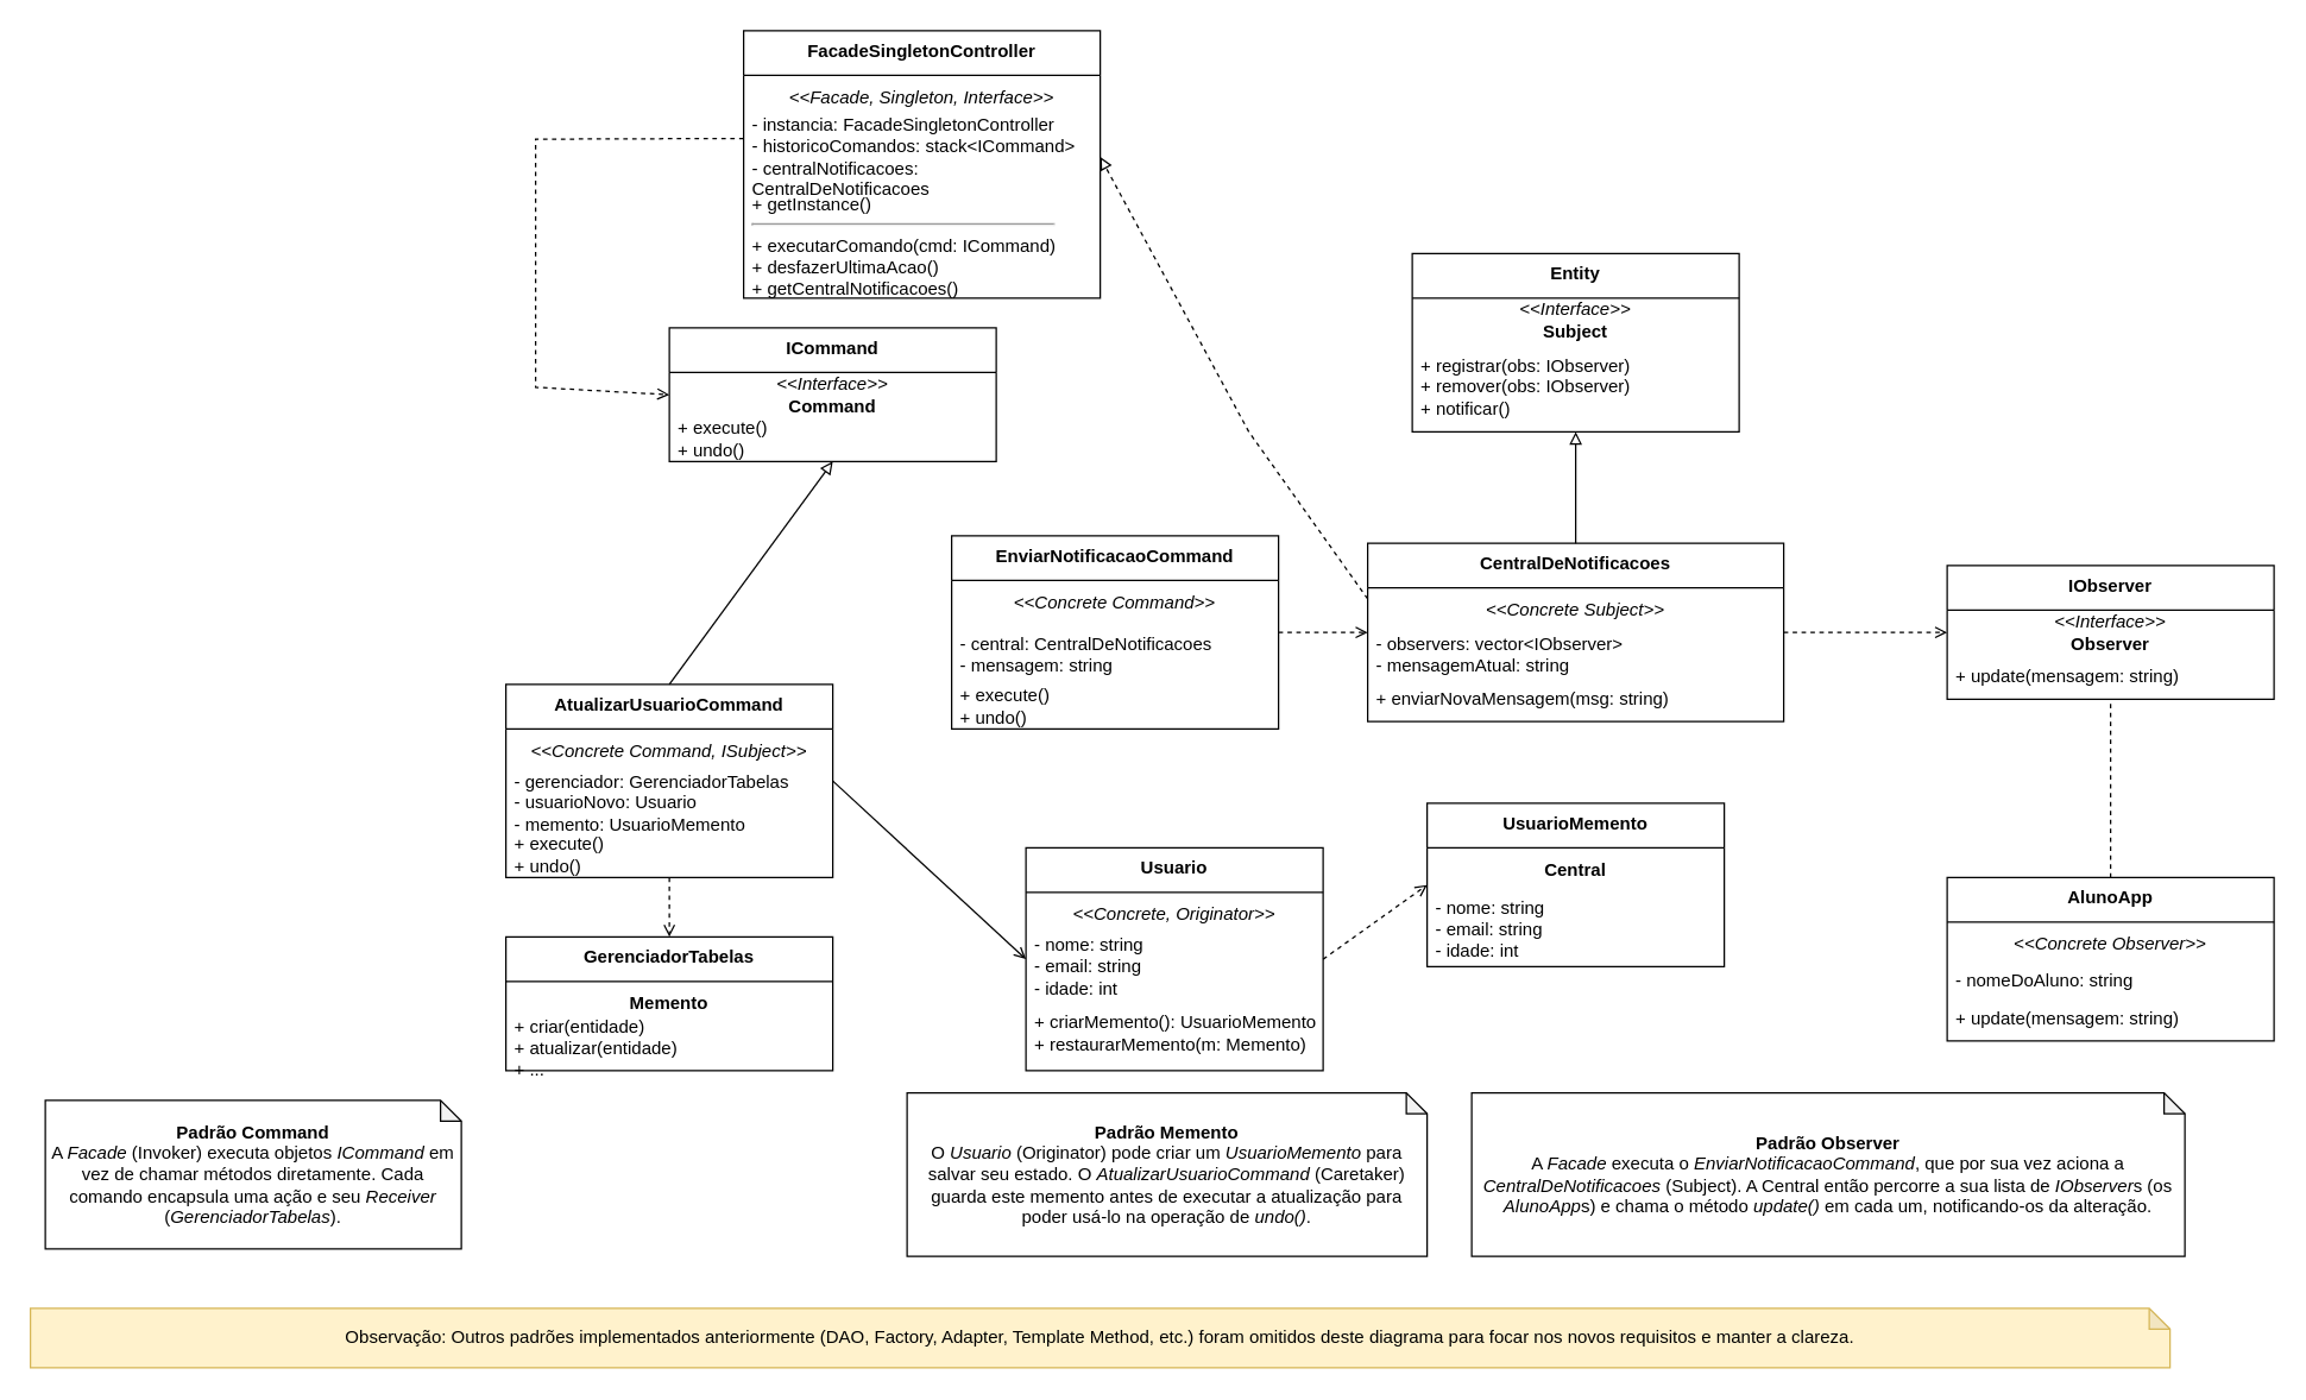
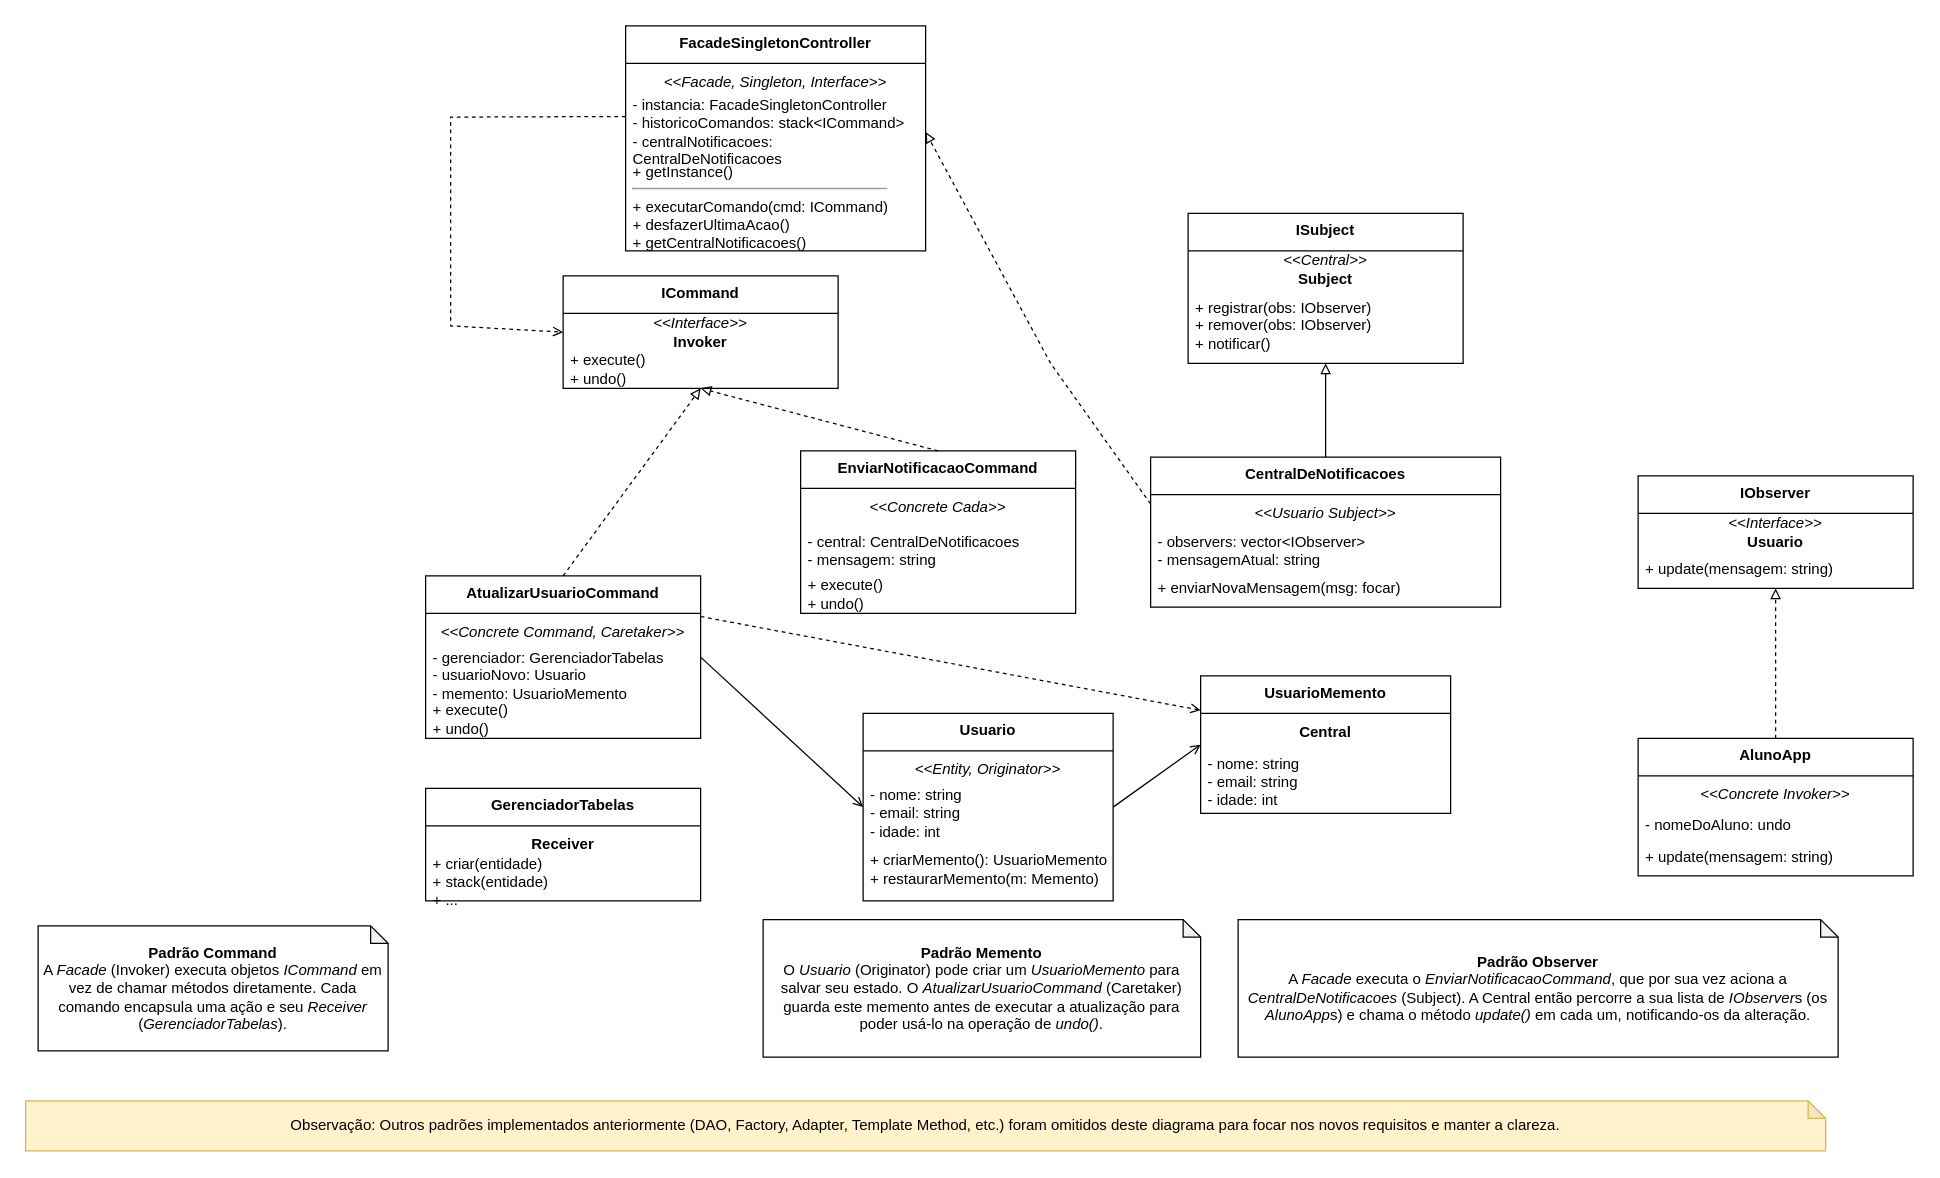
- <mxCell id="35" value="Entity" style="swimlane;fontStyle=1;align=center;verticalAlign=top;childLayout=stackLayout;horizontal=1;startSize=30;horizontalStack=0;resizeParent=1;resizeParentMax=0;resizeLast=0;collapsible=0;marginBottom=0;html=1;whiteSpace=wrap;" vertex="1" parent="1"><mxGeometry x="950" y="170" width="220" height="120" as="geometry" /></mxCell>
+ <mxCell id="35" value="ISubject" style="swimlane;fontStyle=1;align=center;verticalAlign=top;childLayout=stackLayout;horizontal=1;startSize=30;horizontalStack=0;resizeParent=1;resizeParentMax=0;resizeLast=0;collapsible=0;marginBottom=0;html=1;whiteSpace=wrap;" vertex="1" parent="1"><mxGeometry x="950" y="170" width="220" height="120" as="geometry" /></mxCell>
- <mxCell id="36" value="&lt;i&gt;&amp;lt;&amp;lt;Interface&amp;gt;&amp;gt;&lt;/i&gt;&lt;br&gt;&lt;b&gt;Subject&lt;/b&gt;" style="text;html=1;strokeColor=none;fillColor=none;align=center;verticalAlign=middle;whiteSpace=wrap;rounded=0;" vertex="1" parent="35"><mxGeometry y="30" width="220" height="30" as="geometry" /></mxCell>
+ <mxCell id="36" value="&lt;i&gt;&amp;lt;&amp;lt;Central&amp;gt;&amp;gt;&lt;/i&gt;&lt;br&gt;&lt;b&gt;Subject&lt;/b&gt;" style="text;html=1;strokeColor=none;fillColor=none;align=center;verticalAlign=middle;whiteSpace=wrap;rounded=0;" vertex="1" parent="35"><mxGeometry y="30" width="220" height="30" as="geometry" /></mxCell>
- <mxCell id="7" value="&lt;i&gt;&amp;lt;&amp;lt;Interface&amp;gt;&amp;gt;&lt;/i&gt;&lt;br&gt;&lt;b&gt;Command&lt;/b&gt;" style="text;html=1;strokeColor=none;fillColor=none;align=center;verticalAlign=middle;whiteSpace=wrap;rounded=0;" parent="6" vertex="1"><mxGeometry y="30" width="220" height="30" as="geometry" /></mxCell>
+ <mxCell id="7" value="&lt;i&gt;&amp;lt;&amp;lt;Interface&amp;gt;&amp;gt;&lt;/i&gt;&lt;br&gt;&lt;b&gt;Invoker&lt;/b&gt;" style="text;html=1;strokeColor=none;fillColor=none;align=center;verticalAlign=middle;whiteSpace=wrap;rounded=0;" parent="6" vertex="1"><mxGeometry y="30" width="220" height="30" as="geometry" /></mxCell>
+ <mxCell id="53" style="endArrow=block;endFill=0;html=1;rounded=0;dashed=1;exitX=0.5;exitY=0;exitDx=0;exitDy=0;entryX=0.5;entryY=1;entryDx=0;entryDy=0;" edge="1" parent="1" source="46" target="6"><mxGeometry relative="1" as="geometry" /></mxCell>
- <mxCell id="24" style="endArrow=block;endFill=0;html=1;rounded=0;dashed=0;exitX=0.5;exitY=0;exitDx=0;exitDy=0;entryX=0.5;entryY=1;entryDx=0;entryDy=0;" parent="1" source="9" target="6" edge="1"><mxGeometry relative="1" as="geometry" /></mxCell>
+ <mxCell id="24" style="endArrow=block;endFill=0;html=1;rounded=0;dashed=1;exitX=0.5;exitY=0;exitDx=0;exitDy=0;entryX=0.5;entryY=1;entryDx=0;entryDy=0;" parent="1" source="9" target="6" edge="1"><mxGeometry relative="1" as="geometry" /></mxCell>
- <mxCell id="47" value="&lt;i&gt;&amp;lt;&amp;lt;Concrete Command&amp;gt;&amp;gt;&lt;/i&gt;" style="text;html=1;strokeColor=none;fillColor=none;align=center;verticalAlign=middle;whiteSpace=wrap;rounded=0;" vertex="1" parent="46"><mxGeometry y="30" width="220" height="30" as="geometry" /></mxCell>
+ <mxCell id="47" value="&lt;i&gt;&amp;lt;&amp;lt;Concrete Cada&amp;gt;&amp;gt;&lt;/i&gt;" style="text;html=1;strokeColor=none;fillColor=none;align=center;verticalAlign=middle;whiteSpace=wrap;rounded=0;" vertex="1" parent="46"><mxGeometry y="30" width="220" height="30" as="geometry" /></mxCell>
- <mxCell id="43" value="&lt;i&gt;&amp;lt;&amp;lt;Concrete Subject&amp;gt;&amp;gt;&lt;/i&gt;" style="text;html=1;strokeColor=none;fillColor=none;align=center;verticalAlign=middle;whiteSpace=wrap;rounded=0;" vertex="1" parent="42"><mxGeometry y="30" width="280" height="30" as="geometry" /></mxCell>
+ <mxCell id="43" value="&lt;i&gt;&amp;lt;&amp;lt;Usuario Subject&amp;gt;&amp;gt;&lt;/i&gt;" style="text;html=1;strokeColor=none;fillColor=none;align=center;verticalAlign=middle;whiteSpace=wrap;rounded=0;" vertex="1" parent="42"><mxGeometry y="30" width="280" height="30" as="geometry" /></mxCell>
- <mxCell id="54" style="endArrow=open;endFill=0;dashed=1;html=1;rounded=0;exitX=1;exitY=0.5;exitDx=0;exitDy=0;entryX=0;entryY=0.5;entryDx=0;entryDy=0;" edge="1" parent="1" source="46" target="42"><mxGeometry relative="1" as="geometry" /></mxCell>
- <mxCell id="52" style="endArrow=open;endFill=0;dashed=1;html=1;rounded=0;exitX=1;exitY=0.5;exitDx=0;exitDy=0;entryX=0;entryY=0.5;entryDx=0;entryDy=0;" edge="1" parent="1" source="42" target="32"><mxGeometry relative="1" as="geometry" /></mxCell>
- <mxCell id="33" value="&lt;i&gt;&amp;lt;&amp;lt;Interface&amp;gt;&amp;gt;&lt;/i&gt;&lt;br&gt;&lt;b&gt;Observer&lt;/b&gt;" style="text;html=1;strokeColor=none;fillColor=none;align=center;verticalAlign=middle;whiteSpace=wrap;rounded=0;" vertex="1" parent="32"><mxGeometry y="30" width="220" height="30" as="geometry" /></mxCell>
+ <mxCell id="33" value="&lt;i&gt;&amp;lt;&amp;lt;Interface&amp;gt;&amp;gt;&lt;/i&gt;&lt;br&gt;&lt;b&gt;Usuario&lt;/b&gt;" style="text;html=1;strokeColor=none;fillColor=none;align=center;verticalAlign=middle;whiteSpace=wrap;rounded=0;" vertex="1" parent="32"><mxGeometry y="30" width="220" height="30" as="geometry" /></mxCell>
- <mxCell id="45" value="+ enviarNovaMensagem(msg: string)" style="text;html=1;strokeColor=none;fillColor=none;align=left;verticalAlign=middle;whiteSpace=wrap;rounded=0;spacingLeft=4;" vertex="1" parent="42"><mxGeometry y="90" width="280" height="30" as="geometry" /></mxCell>
+ <mxCell id="45" value="+ enviarNovaMensagem(msg: focar)" style="text;html=1;strokeColor=none;fillColor=none;align=left;verticalAlign=middle;whiteSpace=wrap;rounded=0;spacingLeft=4;" vertex="1" parent="42"><mxGeometry y="90" width="280" height="30" as="geometry" /></mxCell>
- <mxCell id="50" style="endArrow=none;endFill=0;html=1;rounded=0;dashed=1;exitX=0.5;exitY=0;exitDx=0;exitDy=0;entryX=0.5;entryY=1;entryDx=0;entryDy=0;" edge="1" parent="1" source="38" target="32"><mxGeometry relative="1" as="geometry" /></mxCell>
+ <mxCell id="50" style="endArrow=block;endFill=0;html=1;rounded=0;dashed=1;exitX=0.5;exitY=0;exitDx=0;exitDy=0;entryX=0.5;entryY=1;entryDx=0;entryDy=0;" edge="1" parent="1" source="38" target="32"><mxGeometry relative="1" as="geometry" /></mxCell>
- <mxCell id="10" value="&lt;i&gt;&amp;lt;&amp;lt;Concrete Command, ISubject&amp;gt;&amp;gt;&lt;/i&gt;" style="text;html=1;strokeColor=none;fillColor=none;align=center;verticalAlign=middle;whiteSpace=wrap;rounded=0;" parent="9" vertex="1"><mxGeometry y="30" width="220" height="30" as="geometry" /></mxCell>
+ <mxCell id="10" value="&lt;i&gt;&amp;lt;&amp;lt;Concrete Command, Caretaker&amp;gt;&amp;gt;&lt;/i&gt;" style="text;html=1;strokeColor=none;fillColor=none;align=center;verticalAlign=middle;whiteSpace=wrap;rounded=0;" parent="9" vertex="1"><mxGeometry y="30" width="220" height="30" as="geometry" /></mxCell>
+ <mxCell id="28" style="endArrow=open;endFill=0;dashed=1;html=1;rounded=0;exitX=1;exitY=0.25;exitDx=0;exitDy=0;entryX=0;entryY=0.25;entryDx=0;entryDy=0;" parent="1" source="9" target="20" edge="1"><mxGeometry relative="1" as="geometry" /></mxCell>
- <mxCell id="25" style="endArrow=open;endFill=0;dashed=1;html=1;rounded=0;exitX=0.5;exitY=1;exitDx=0;exitDy=0;entryX=0.5;entryY=0;entryDx=0;entryDy=0;" parent="1" source="9" target="13" edge="1"><mxGeometry relative="1" as="geometry" /></mxCell>
- <mxCell id="17" value="&lt;i&gt;&amp;lt;&amp;lt;Concrete, Originator&amp;gt;&amp;gt;&lt;/i&gt;" style="text;html=1;strokeColor=none;fillColor=none;align=center;verticalAlign=middle;whiteSpace=wrap;rounded=0;" parent="16" vertex="1"><mxGeometry y="30" width="200" height="30" as="geometry" /></mxCell>
+ <mxCell id="17" value="&lt;i&gt;&amp;lt;&amp;lt;Entity, Originator&amp;gt;&amp;gt;&lt;/i&gt;" style="text;html=1;strokeColor=none;fillColor=none;align=center;verticalAlign=middle;whiteSpace=wrap;rounded=0;" parent="16" vertex="1"><mxGeometry y="30" width="200" height="30" as="geometry" /></mxCell>
- <mxCell id="27" style="endArrow=open;endFill=0;dashed=1;html=1;rounded=0;exitX=1;exitY=0.5;exitDx=0;exitDy=0;entryX=0;entryY=0.5;entryDx=0;entryDy=0;" parent="1" source="16" target="20" edge="1"><mxGeometry relative="1" as="geometry" /></mxCell>
+ <mxCell id="27" style="endArrow=open;endFill=0;dashed=0;html=1;rounded=0;exitX=1;exitY=0.5;exitDx=0;exitDy=0;entryX=0;entryY=0.5;entryDx=0;entryDy=0;" parent="1" source="16" target="20" edge="1"><mxGeometry relative="1" as="geometry" /></mxCell>
- <mxCell id="39" value="&lt;i&gt;&amp;lt;&amp;lt;Concrete Observer&amp;gt;&amp;gt;&lt;/i&gt;" style="text;html=1;strokeColor=none;fillColor=none;align=center;verticalAlign=middle;whiteSpace=wrap;rounded=0;" vertex="1" parent="38"><mxGeometry y="30" width="220" height="30" as="geometry" /></mxCell>
+ <mxCell id="39" value="&lt;i&gt;&amp;lt;&amp;lt;Concrete Invoker&amp;gt;&amp;gt;&lt;/i&gt;" style="text;html=1;strokeColor=none;fillColor=none;align=center;verticalAlign=middle;whiteSpace=wrap;rounded=0;" vertex="1" parent="38"><mxGeometry y="30" width="220" height="30" as="geometry" /></mxCell>
- <mxCell id="40" value="- nomeDoAluno: string" style="text;html=1;strokeColor=none;fillColor=none;align=left;verticalAlign=middle;whiteSpace=wrap;rounded=0;spacingLeft=4;" vertex="1" parent="38"><mxGeometry y="60" width="220" height="20" as="geometry" /></mxCell>
+ <mxCell id="40" value="- nomeDoAluno: undo" style="text;html=1;strokeColor=none;fillColor=none;align=left;verticalAlign=middle;whiteSpace=wrap;rounded=0;spacingLeft=4;" vertex="1" parent="38"><mxGeometry y="60" width="220" height="20" as="geometry" /></mxCell>
- <mxCell id="14" value="&lt;b&gt;Memento&lt;/b&gt;" style="text;html=1;strokeColor=none;fillColor=none;align=center;verticalAlign=middle;whiteSpace=wrap;rounded=0;" parent="13" vertex="1"><mxGeometry y="30" width="220" height="30" as="geometry" /></mxCell>
+ <mxCell id="14" value="&lt;b&gt;Receiver&lt;/b&gt;" style="text;html=1;strokeColor=none;fillColor=none;align=center;verticalAlign=middle;whiteSpace=wrap;rounded=0;" parent="13" vertex="1"><mxGeometry y="30" width="220" height="30" as="geometry" /></mxCell>
- <mxCell id="15" value="+ criar(entidade)&lt;br&gt;+ atualizar(entidade)&lt;br&gt;+ ..." style="text;html=1;strokeColor=none;fillColor=none;align=left;verticalAlign=middle;whiteSpace=wrap;rounded=0;spacingLeft=4;" parent="13" vertex="1"><mxGeometry y="60" width="220" height="30" as="geometry" /></mxCell>
+ <mxCell id="15" value="+ criar(entidade)&lt;br&gt;+ stack(entidade)&lt;br&gt;+ ..." style="text;html=1;strokeColor=none;fillColor=none;align=left;verticalAlign=middle;whiteSpace=wrap;rounded=0;spacingLeft=4;" parent="13" vertex="1"><mxGeometry y="60" width="220" height="30" as="geometry" /></mxCell>
